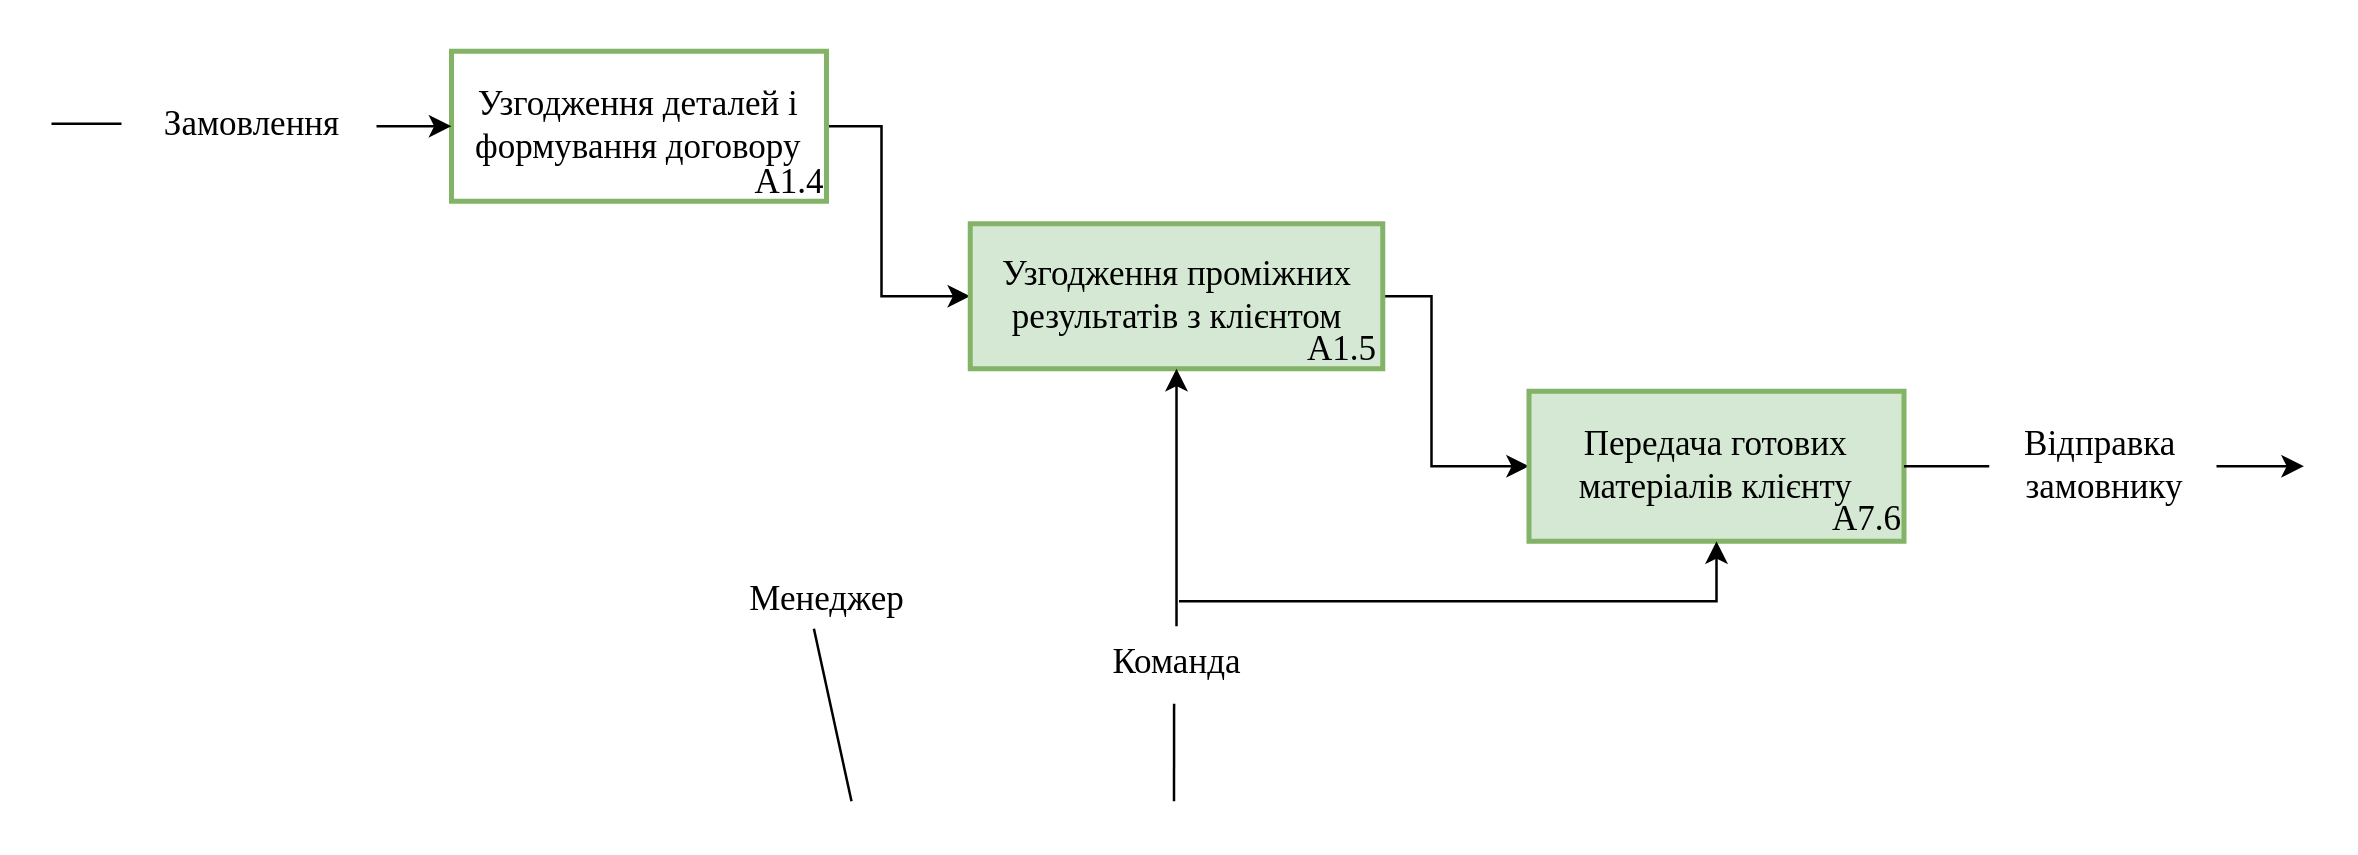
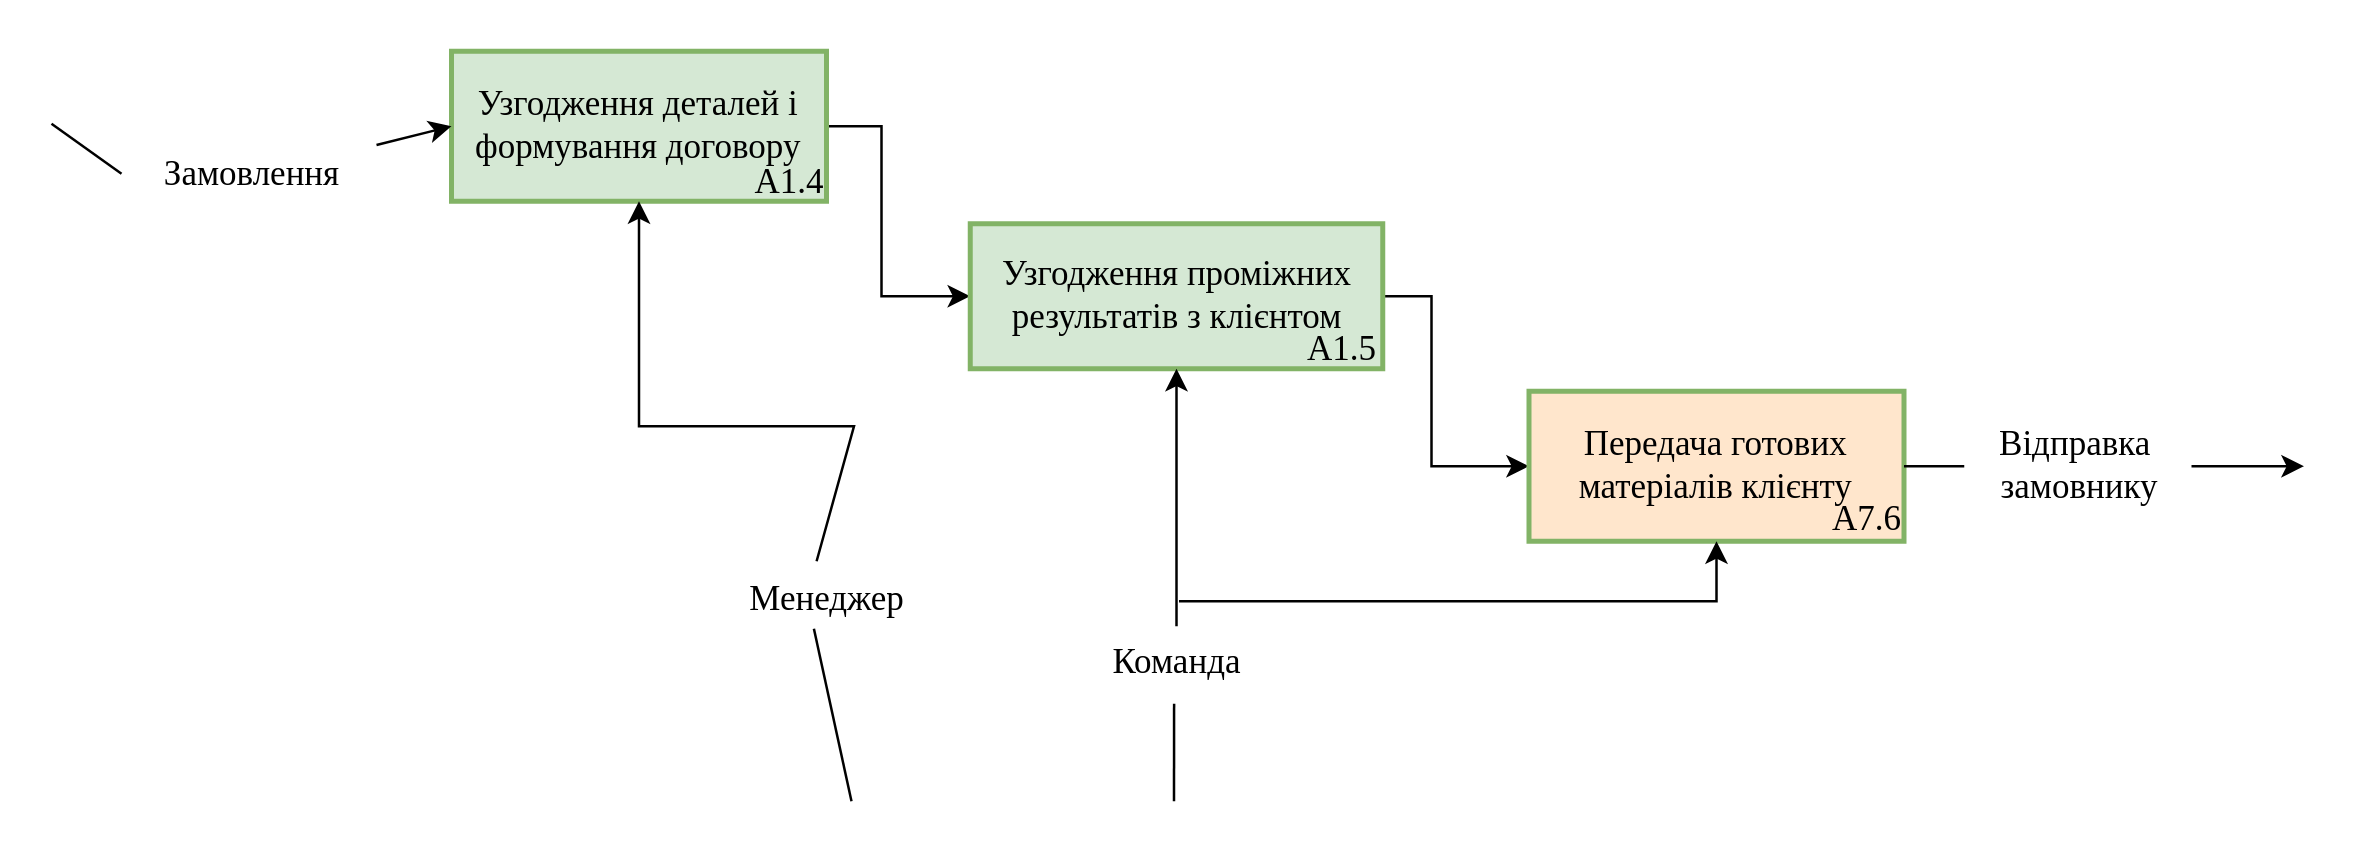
- <mxCell id="5" value="Замовлення" style="text;html=1;align=center;verticalAlign=middle;resizable=0;points=[];autosize=1;strokeColor=none;fillColor=none;fontSize=14;fontFamily=Georgia;" parent="1" vertex="1"><mxGeometry x="50" y="35" width="100" height="30" as="geometry" /></mxCell>
+ <mxCell id="5" value="Замовлення" style="text;html=1;align=center;verticalAlign=middle;resizable=0;points=[];autosize=1;strokeColor=none;fillColor=none;fontSize=14;fontFamily=Georgia;" parent="1" vertex="1"><mxGeometry x="50" y="55" width="100" height="30" as="geometry" /></mxCell>
- <mxCell id="3" value="Узгодження деталей і формування договору" style="rounded=0;whiteSpace=wrap;html=1;fontSize=14;fillColor=#ffffff;strokeColor=#82b366;strokeWidth=2;fontFamily=Georgia;" parent="1" vertex="1"><mxGeometry x="180" y="20" width="150" height="60" as="geometry" /></mxCell>
+ <mxCell id="3" value="Узгодження деталей і формування договору" style="rounded=0;whiteSpace=wrap;html=1;fontSize=14;fillColor=#d5e8d4;strokeColor=#82b366;strokeWidth=2;fontFamily=Georgia;" parent="1" vertex="1"><mxGeometry x="180" y="20" width="150" height="60" as="geometry" /></mxCell>
+ <mxCell id="15" value="" style="endArrow=classic;html=1;rounded=0;entryX=0.5;entryY=1;entryDx=0;entryDy=0;exitX=0.456;exitY=-0.033;exitDx=0;exitDy=0;exitPerimeter=0;" parent="1" source="14" target="3" edge="1"><mxGeometry width="50" height="50" relative="1" as="geometry"><mxPoint x="341" y="220" as="sourcePoint" /><mxPoint x="241" y="190" as="targetPoint" /><Array as="points"><mxPoint x="341" y="170" /><mxPoint x="255" y="170" /></Array></mxGeometry></mxCell>
- <mxCell id="12" value="Передача готових матеріалів клієнту" style="rounded=0;whiteSpace=wrap;html=1;fontSize=14;fillColor=#d5e8d4;strokeColor=#82b366;strokeWidth=2;fontFamily=Georgia;" parent="1" vertex="1"><mxGeometry x="611" y="156" width="150" height="60" as="geometry" /></mxCell>
+ <mxCell id="12" value="Передача готових матеріалів клієнту" style="rounded=0;whiteSpace=wrap;html=1;fontSize=14;fillColor=#ffe6cc;strokeColor=#82b366;strokeWidth=2;fontFamily=Georgia;" parent="1" vertex="1"><mxGeometry x="611" y="156" width="150" height="60" as="geometry" /></mxCell>
- <mxCell id="17" value="Відправка&amp;nbsp;&lt;div&gt;замовнику&lt;/div&gt;" style="text;html=1;align=center;verticalAlign=middle;resizable=0;points=[];autosize=1;strokeColor=none;fillColor=none;fontSize=14;fontFamily=Georgia;" parent="1" vertex="1"><mxGeometry x="796" y="161" width="90" height="50" as="geometry" /></mxCell>
+ <mxCell id="17" value="Відправка&amp;nbsp;&lt;div&gt;замовнику&lt;/div&gt;" style="text;html=1;align=center;verticalAlign=middle;resizable=0;points=[];autosize=1;strokeColor=none;fillColor=none;fontSize=14;fontFamily=Georgia;" parent="1" vertex="1"><mxGeometry x="786" y="161" width="90" height="50" as="geometry" /></mxCell>
